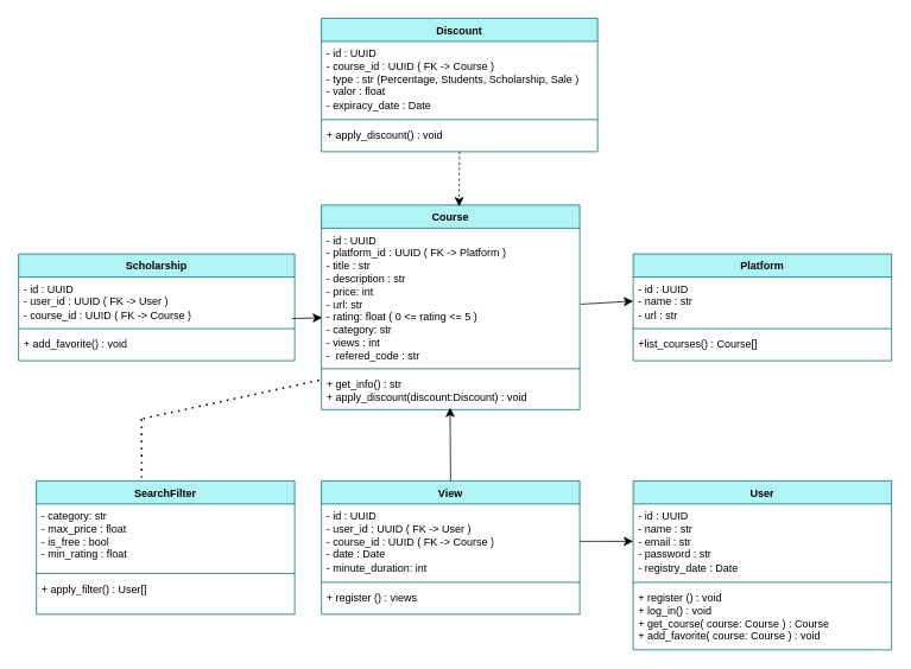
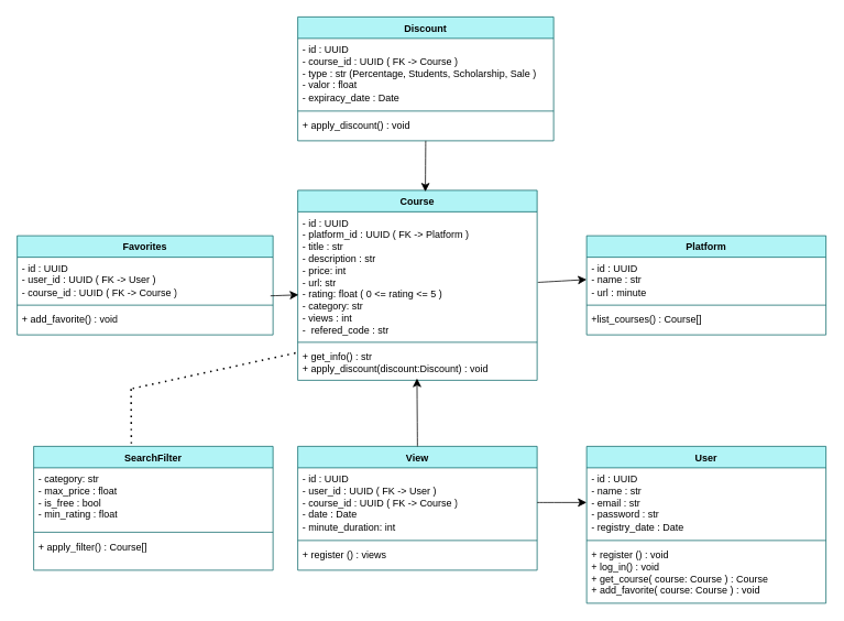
- <mxCell id="31" value="" style="endArrow=classic;html=1;rounded=0;fontSize=12;startSize=8;endSize=8;curved=1;exitX=0.5;exitY=1;exitDx=0;exitDy=0;entryX=0.533;entryY=0.007;entryDx=0;entryDy=0;entryPerimeter=0;dashed=1;" edge="1" parent="1" source="18" target="2"><mxGeometry width="50" height="50" relative="1" as="geometry"><mxPoint x="500" y="220" as="sourcePoint" /><mxPoint x="550" y="170" as="targetPoint" /></mxGeometry></mxCell>
+ <mxCell id="31" value="" style="endArrow=classic;html=1;rounded=0;fontSize=12;startSize=8;endSize=8;curved=1;exitX=0.5;exitY=1;exitDx=0;exitDy=0;entryX=0.533;entryY=0.007;entryDx=0;entryDy=0;entryPerimeter=0;" edge="1" parent="1" source="18" target="2"><mxGeometry width="50" height="50" relative="1" as="geometry"><mxPoint x="500" y="220" as="sourcePoint" /><mxPoint x="550" y="170" as="targetPoint" /></mxGeometry></mxCell>
- <mxCell id="22" value="Scholarship" style="swimlane;fontStyle=1;align=center;verticalAlign=top;childLayout=stackLayout;horizontal=1;startSize=26;horizontalStack=0;resizeParent=1;resizeParentMax=0;resizeLast=0;collapsible=1;marginBottom=0;whiteSpace=wrap;html=1;fillColor=#B1F4F6;strokeColor=light-dark(#0d686a, #003435);" vertex="1" parent="1"><mxGeometry x="20" y="285" width="310" height="120" as="geometry" /></mxCell>
+ <mxCell id="22" value="Favorites" style="swimlane;fontStyle=1;align=center;verticalAlign=top;childLayout=stackLayout;horizontal=1;startSize=26;horizontalStack=0;resizeParent=1;resizeParentMax=0;resizeLast=0;collapsible=1;marginBottom=0;whiteSpace=wrap;html=1;fillColor=#B1F4F6;strokeColor=light-dark(#0d686a, #003435);" vertex="1" parent="1"><mxGeometry x="20" y="285" width="310" height="120" as="geometry" /></mxCell>
- <mxCell id="15" value="&lt;div&gt;- id : UUID &lt;br&gt;&lt;/div&gt;&lt;div&gt;- name : str&lt;br&gt;&lt;/div&gt;&lt;div&gt;- url : str &lt;br&gt;&lt;/div&gt;&lt;div&gt;&lt;br&gt;&lt;/div&gt;&lt;div&gt;&lt;br&gt;&lt;/div&gt;&lt;br&gt;&lt;div&gt;&lt;br&gt;&lt;/div&gt;" style="text;strokeColor=none;fillColor=none;align=left;verticalAlign=top;spacingLeft=4;spacingRight=4;overflow=hidden;rotatable=0;points=[[0,0.5],[1,0.5]];portConstraint=eastwest;whiteSpace=wrap;html=1;" parent="14" vertex="1"><mxGeometry y="26" width="290" height="54" as="geometry" /></mxCell>
+ <mxCell id="15" value="&lt;div&gt;- id : UUID &lt;br&gt;&lt;/div&gt;&lt;div&gt;- name : str&lt;br&gt;&lt;/div&gt;&lt;div&gt;- url : minute &lt;br&gt;&lt;/div&gt;&lt;div&gt;&lt;br&gt;&lt;/div&gt;&lt;div&gt;&lt;br&gt;&lt;/div&gt;&lt;br&gt;&lt;div&gt;&lt;br&gt;&lt;/div&gt;" style="text;strokeColor=none;fillColor=none;align=left;verticalAlign=top;spacingLeft=4;spacingRight=4;overflow=hidden;rotatable=0;points=[[0,0.5],[1,0.5]];portConstraint=eastwest;whiteSpace=wrap;html=1;" parent="14" vertex="1"><mxGeometry y="26" width="290" height="54" as="geometry" /></mxCell>
- <mxCell id="29" value="+ apply_filter() : User[]" style="text;strokeColor=none;fillColor=none;align=left;verticalAlign=top;spacingLeft=4;spacingRight=4;overflow=hidden;rotatable=0;points=[[0,0.5],[1,0.5]];portConstraint=eastwest;whiteSpace=wrap;html=1;" vertex="1" parent="26"><mxGeometry y="108" width="290" height="42" as="geometry" /></mxCell>
+ <mxCell id="29" value="+ apply_filter() : Course[]" style="text;strokeColor=none;fillColor=none;align=left;verticalAlign=top;spacingLeft=4;spacingRight=4;overflow=hidden;rotatable=0;points=[[0,0.5],[1,0.5]];portConstraint=eastwest;whiteSpace=wrap;html=1;" vertex="1" parent="26"><mxGeometry y="108" width="290" height="42" as="geometry" /></mxCell>
